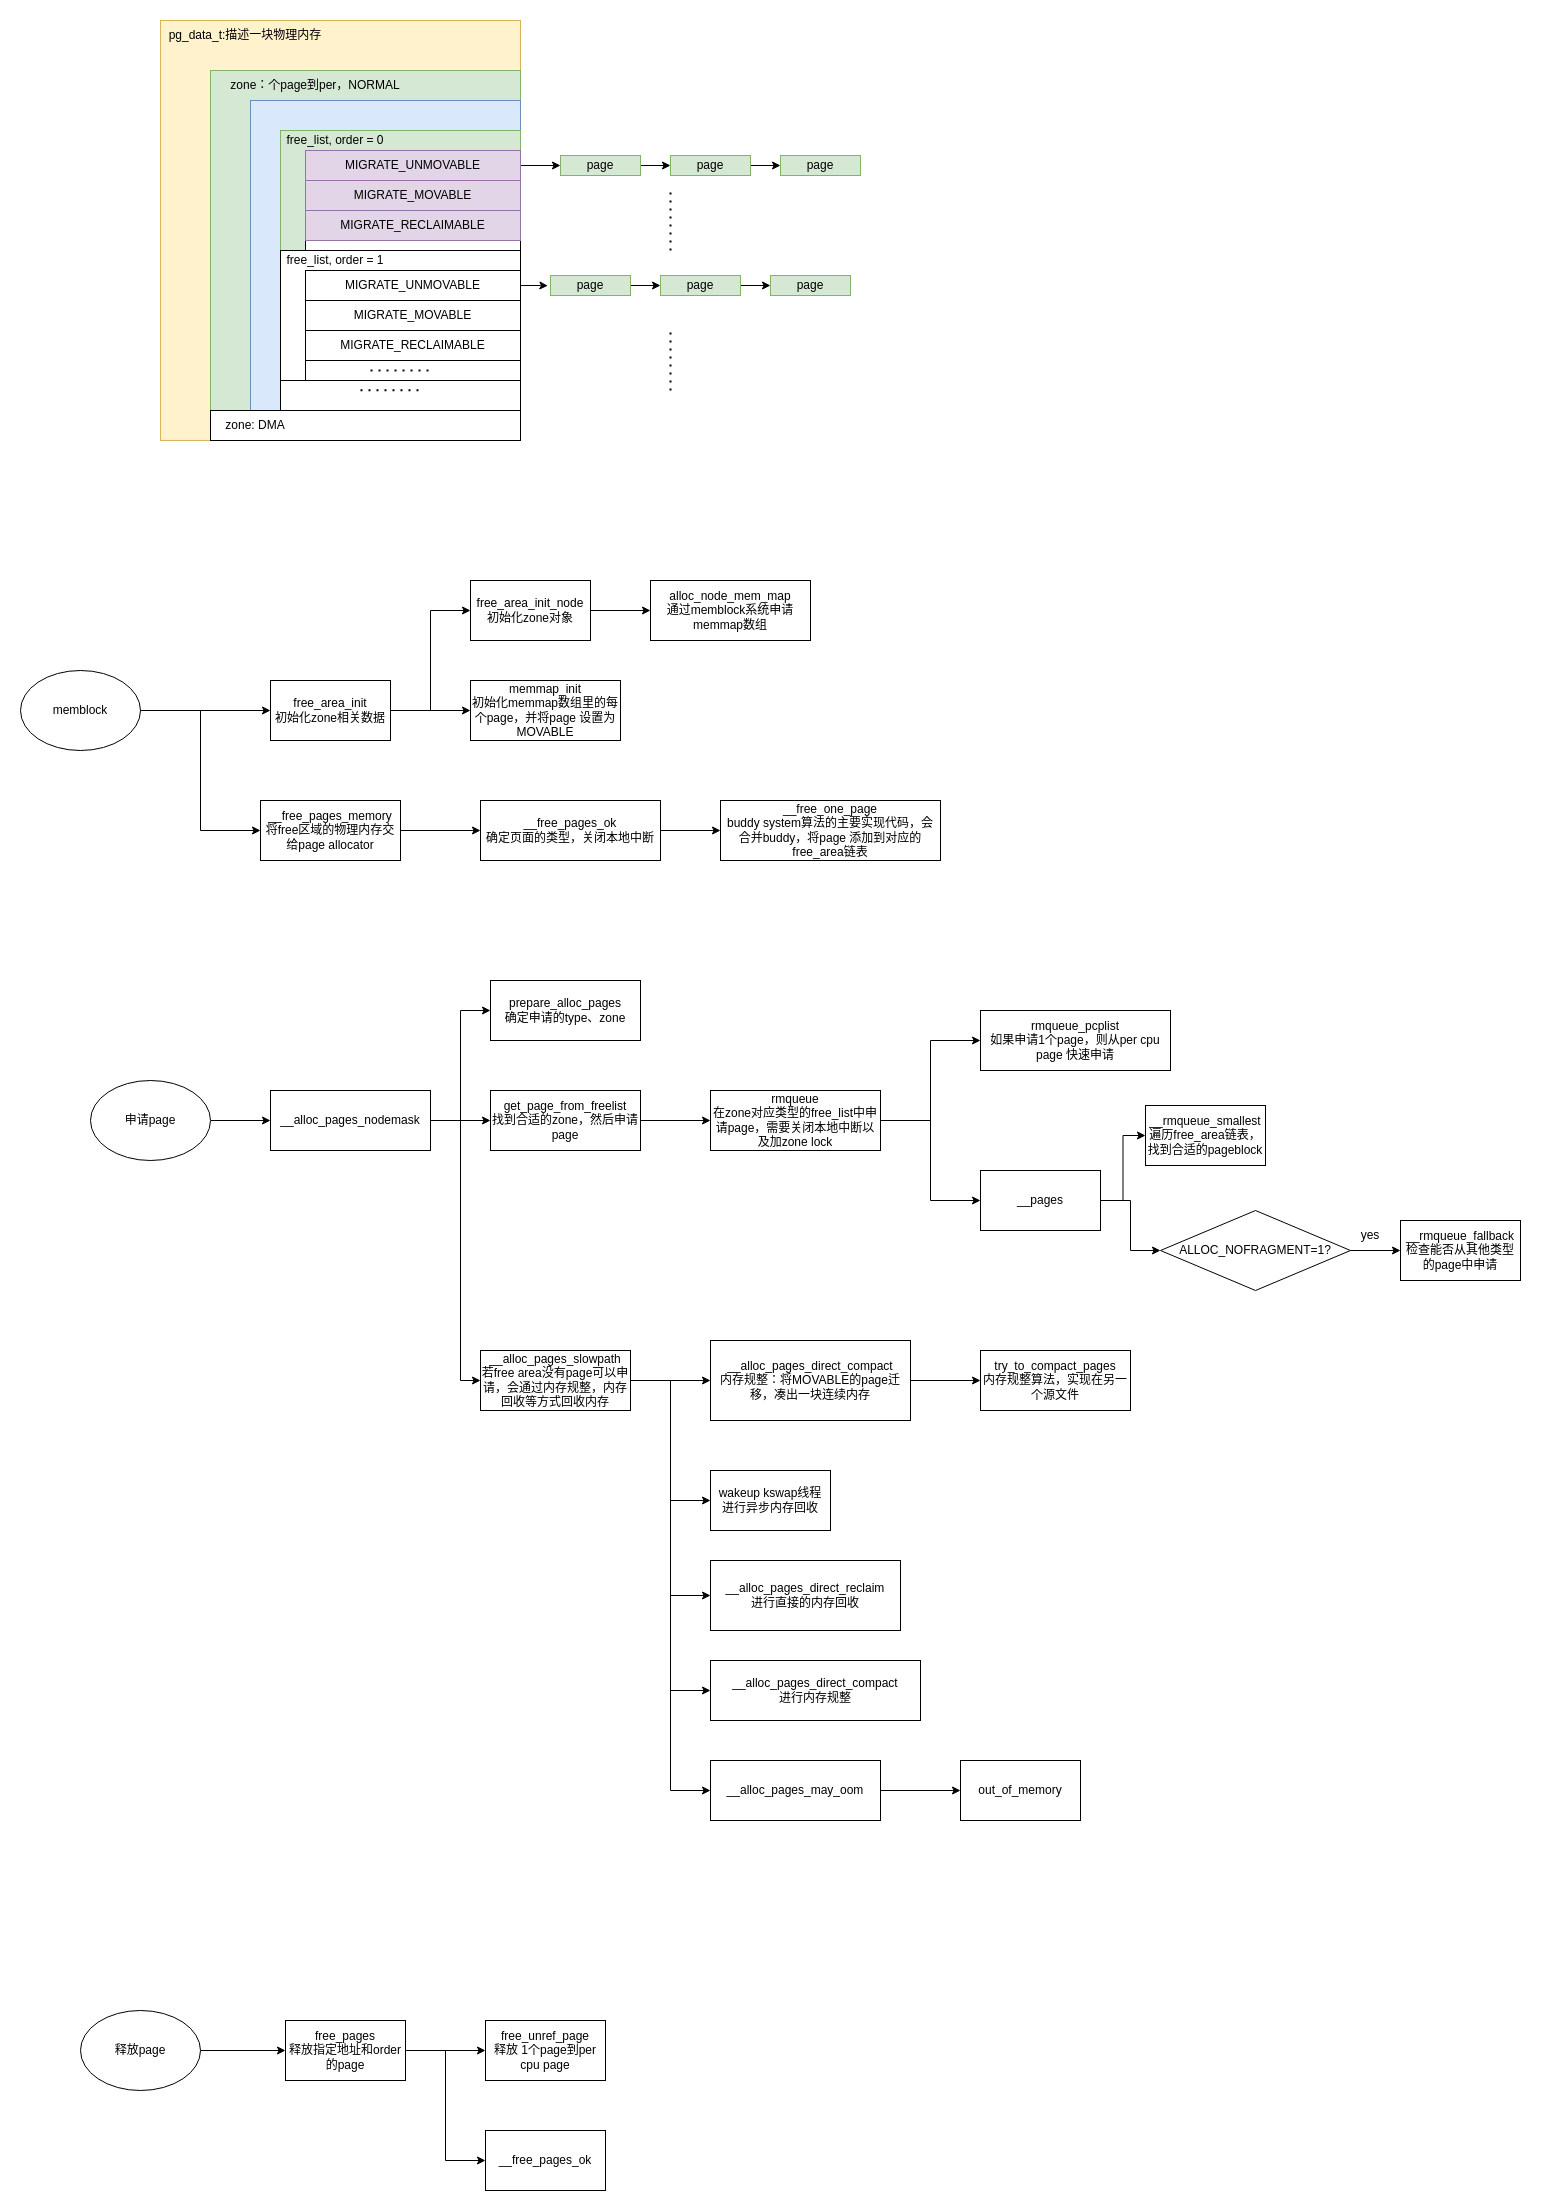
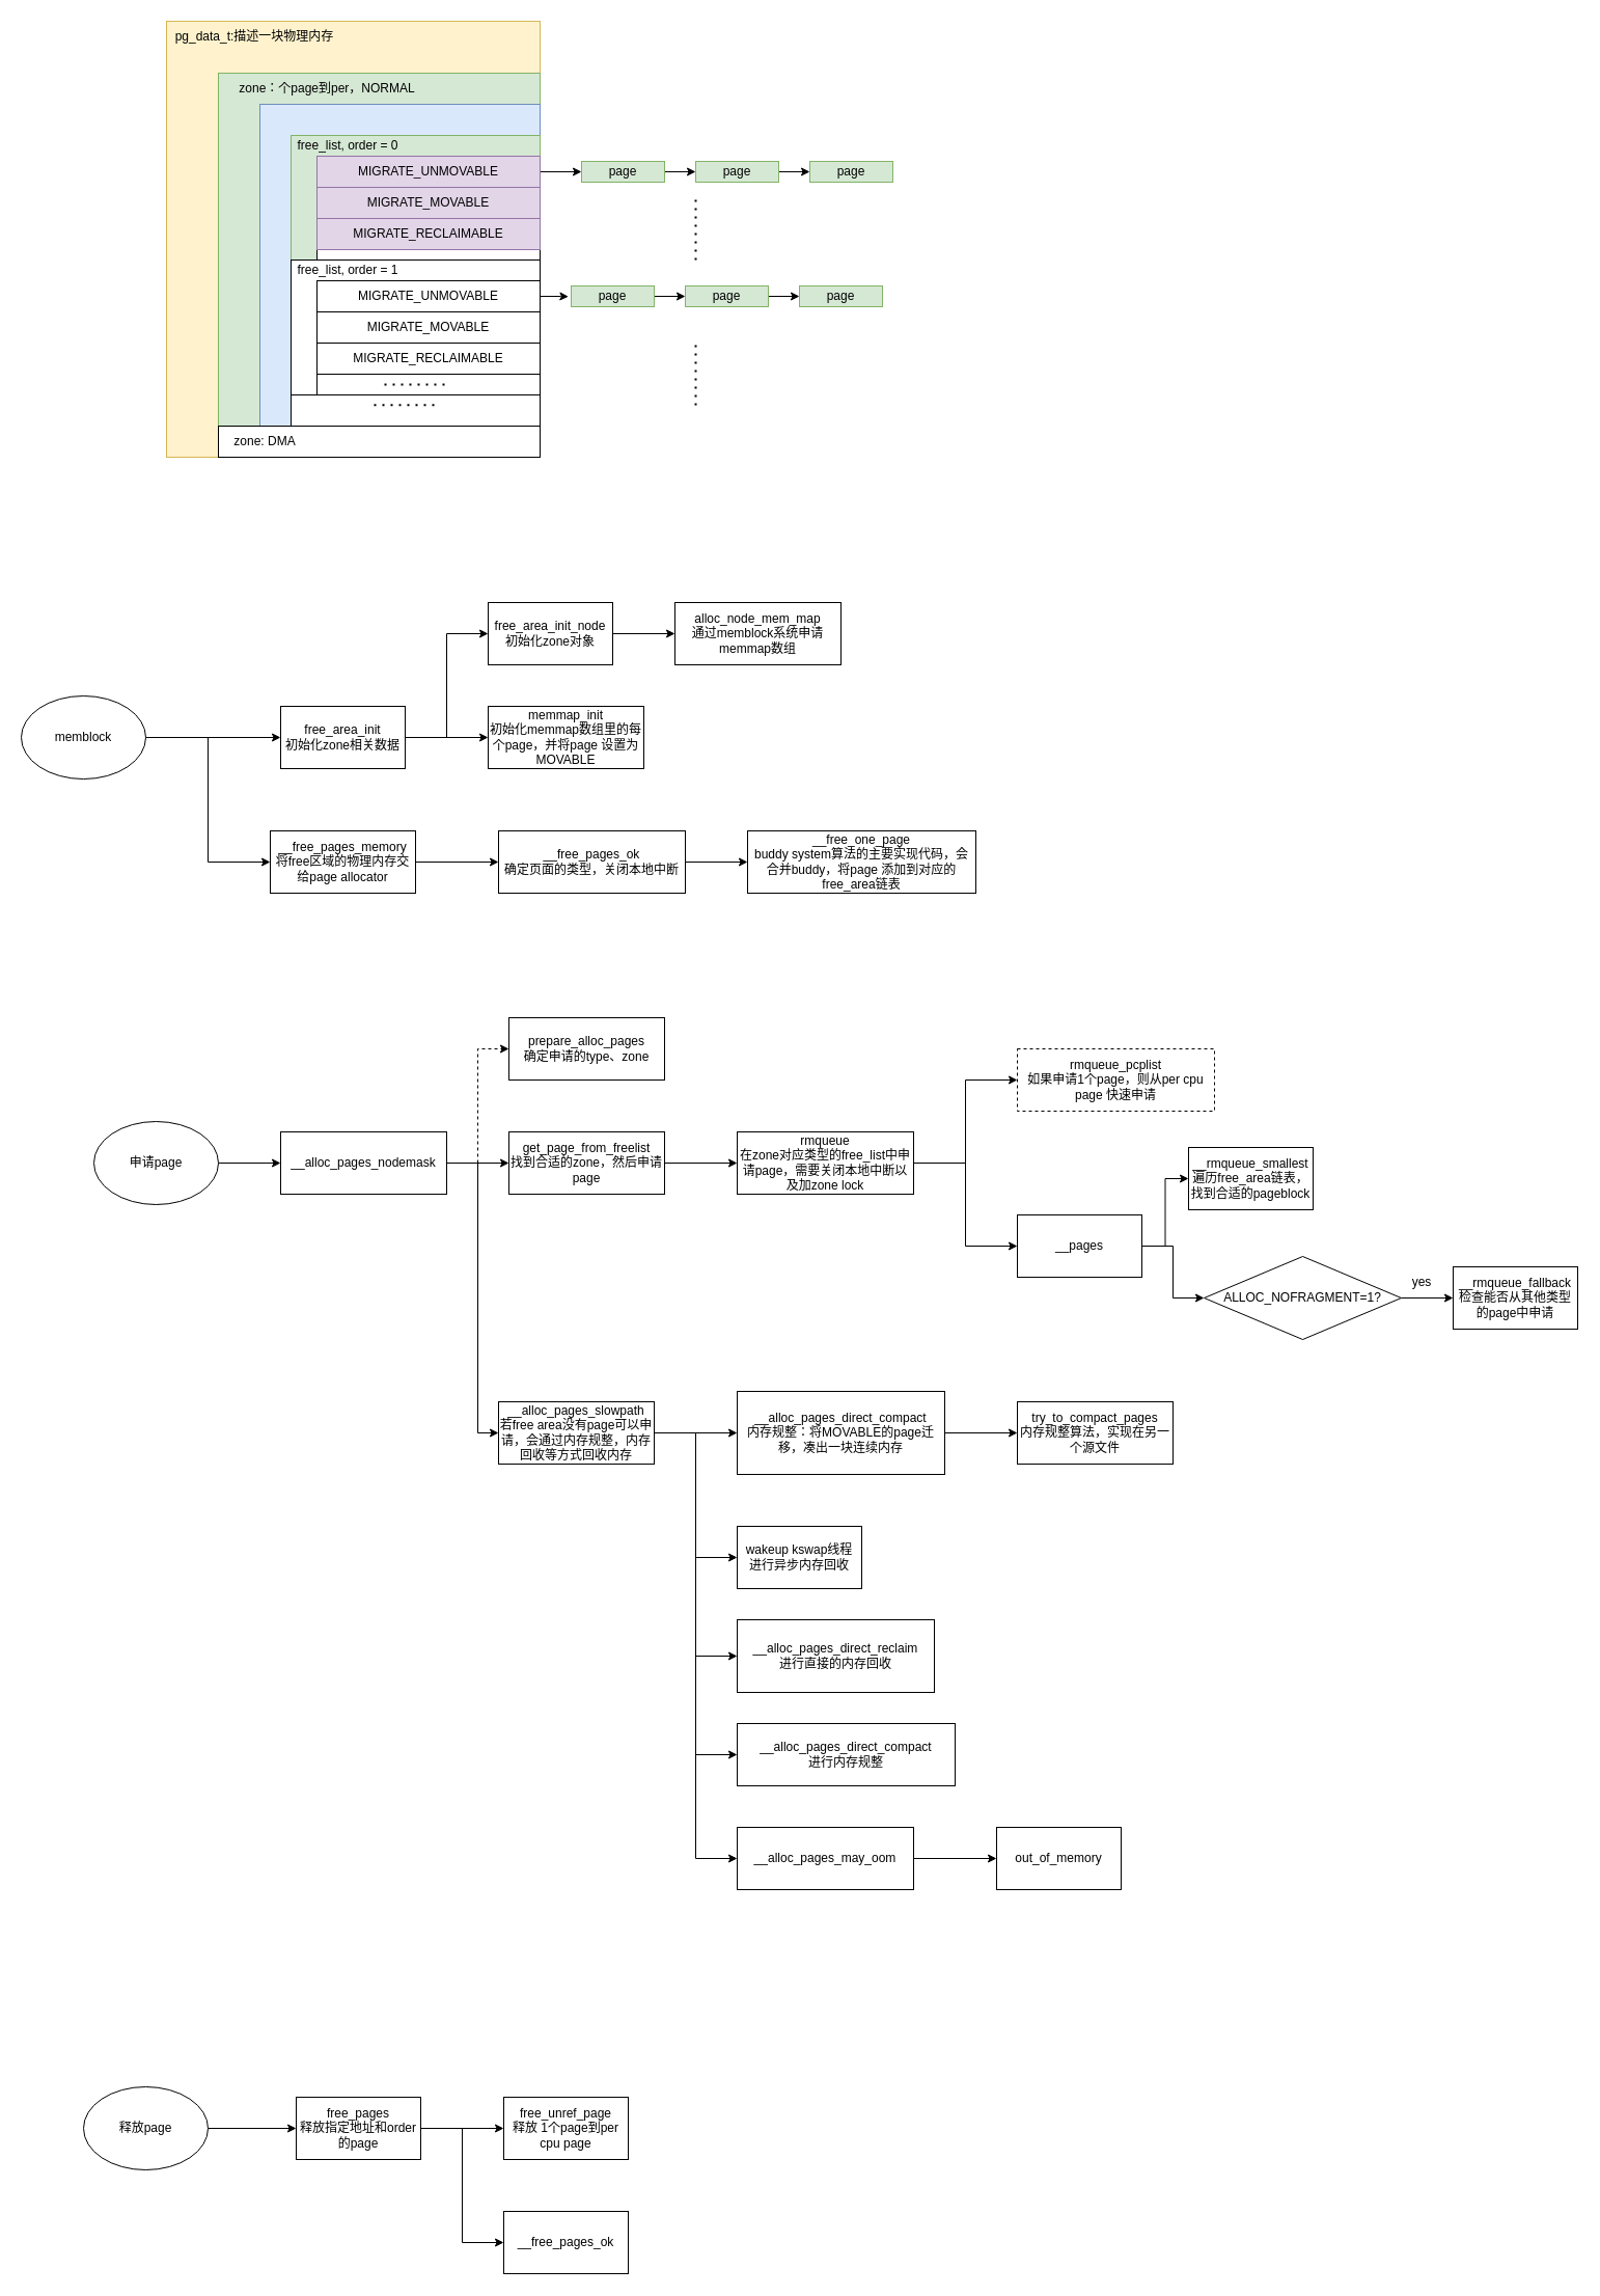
- <mxCell id="29" value="rmqueue_pcplist&lt;br&gt;如果申请1个page，则从per cpu page 快速申请" style="rounded=0;whiteSpace=wrap;html=1;" parent="1" vertex="1"><mxGeometry x="980" y="1010" width="190" height="60" as="geometry" /></mxCell>
+ <mxCell id="29" value="rmqueue_pcplist&lt;br&gt;如果申请1个page，则从per cpu page 快速申请" style="rounded=0;whiteSpace=wrap;html=1;dashed=1;" parent="1" vertex="1"><mxGeometry x="980" y="1010" width="190" height="60" as="geometry" /></mxCell>
- <mxCell id="13" style="edgeStyle=orthogonalEdgeStyle;rounded=0;orthogonalLoop=1;jettySize=auto;html=1;entryX=0;entryY=0.5;entryDx=0;entryDy=0;" parent="1" source="16" target="17" edge="1"><mxGeometry relative="1" as="geometry" /></mxCell>
+ <mxCell id="13" style="edgeStyle=orthogonalEdgeStyle;rounded=0;orthogonalLoop=1;jettySize=auto;html=1;entryX=0;entryY=0.5;entryDx=0;entryDy=0;dashed=1;" parent="1" source="16" target="17" edge="1"><mxGeometry relative="1" as="geometry" /></mxCell>
